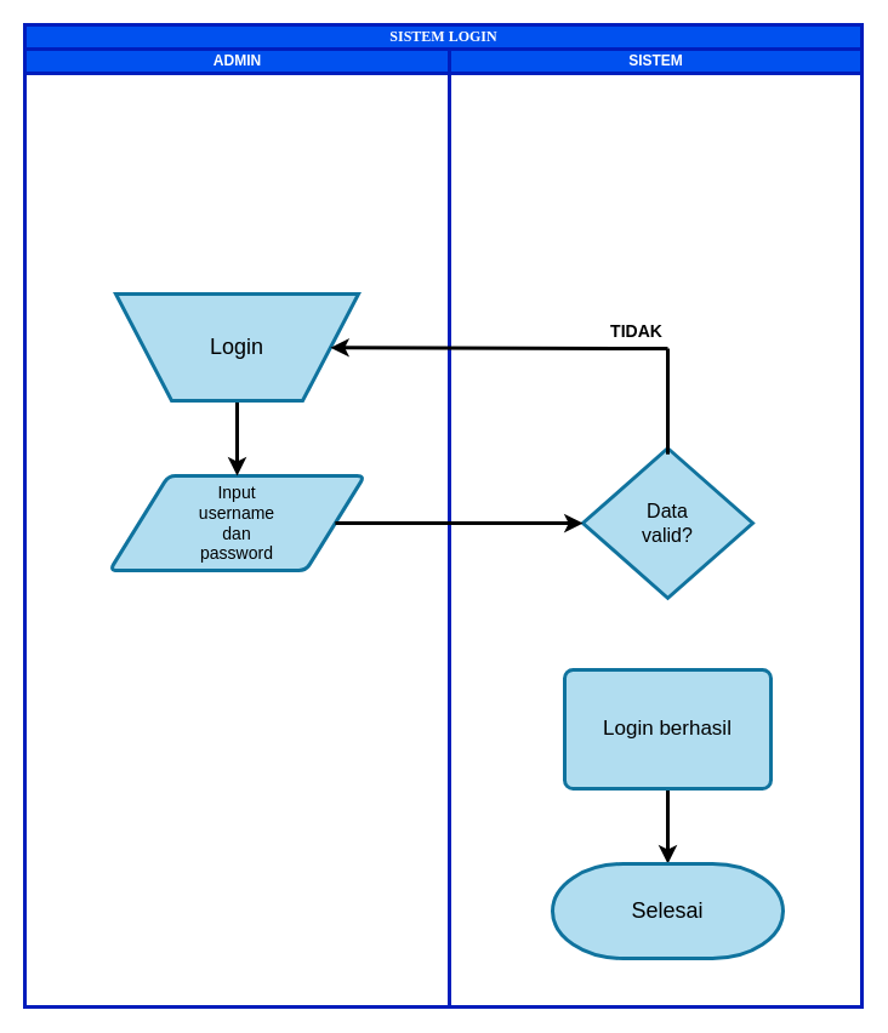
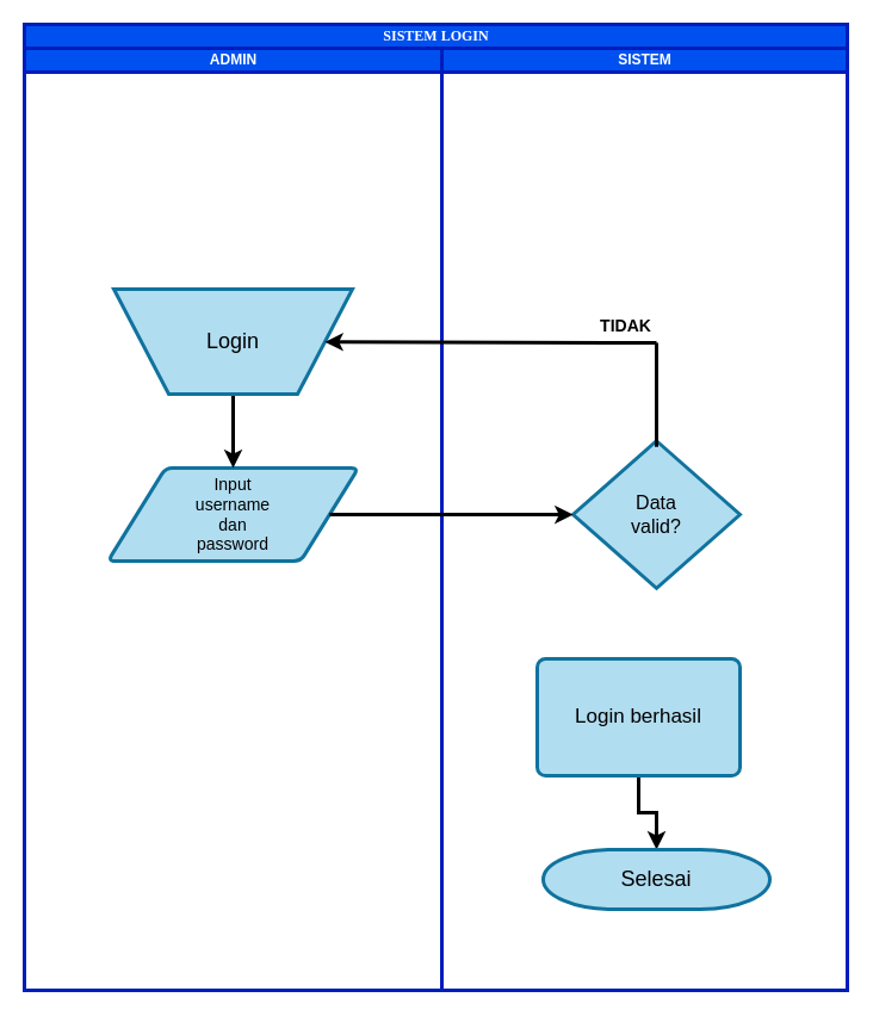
- <mxCell id="10" value="&lt;font style=&quot;font-size: 17px;&quot;&gt;Login berhasil&lt;/font&gt;" style="rounded=1;whiteSpace=wrap;html=1;absoluteArcSize=1;arcSize=14;strokeWidth=3;fillColor=#b1ddf0;strokeColor=#10739e;" vertex="1" parent="7"><mxGeometry x="95" y="512" width="170" height="98" as="geometry" /></mxCell>
+ <mxCell id="10" value="&lt;font style=&quot;font-size: 17px;&quot;&gt;Login berhasil&lt;/font&gt;" style="rounded=1;whiteSpace=wrap;html=1;absoluteArcSize=1;arcSize=14;strokeWidth=3;fillColor=#b1ddf0;strokeColor=#10739e;" vertex="1" parent="7"><mxGeometry x="80" y="512" width="170" height="98" as="geometry" /></mxCell>
- <mxCell id="11" value="&lt;font style=&quot;font-size: 18px;&quot;&gt;Selesai&lt;/font&gt;" style="strokeWidth=3;html=1;shape=mxgraph.flowchart.terminator;whiteSpace=wrap;spacing=2;fillColor=#b1ddf0;strokeColor=#10739e;" vertex="1" parent="7"><mxGeometry x="85" y="672" width="190" height="78" as="geometry" /></mxCell>
+ <mxCell id="11" value="&lt;font style=&quot;font-size: 18px;&quot;&gt;Selesai&lt;/font&gt;" style="strokeWidth=3;html=1;shape=mxgraph.flowchart.terminator;whiteSpace=wrap;spacing=2;fillColor=#b1ddf0;strokeColor=#10739e;" vertex="1" parent="7"><mxGeometry x="85" y="672" width="190" height="50" as="geometry" /></mxCell>
